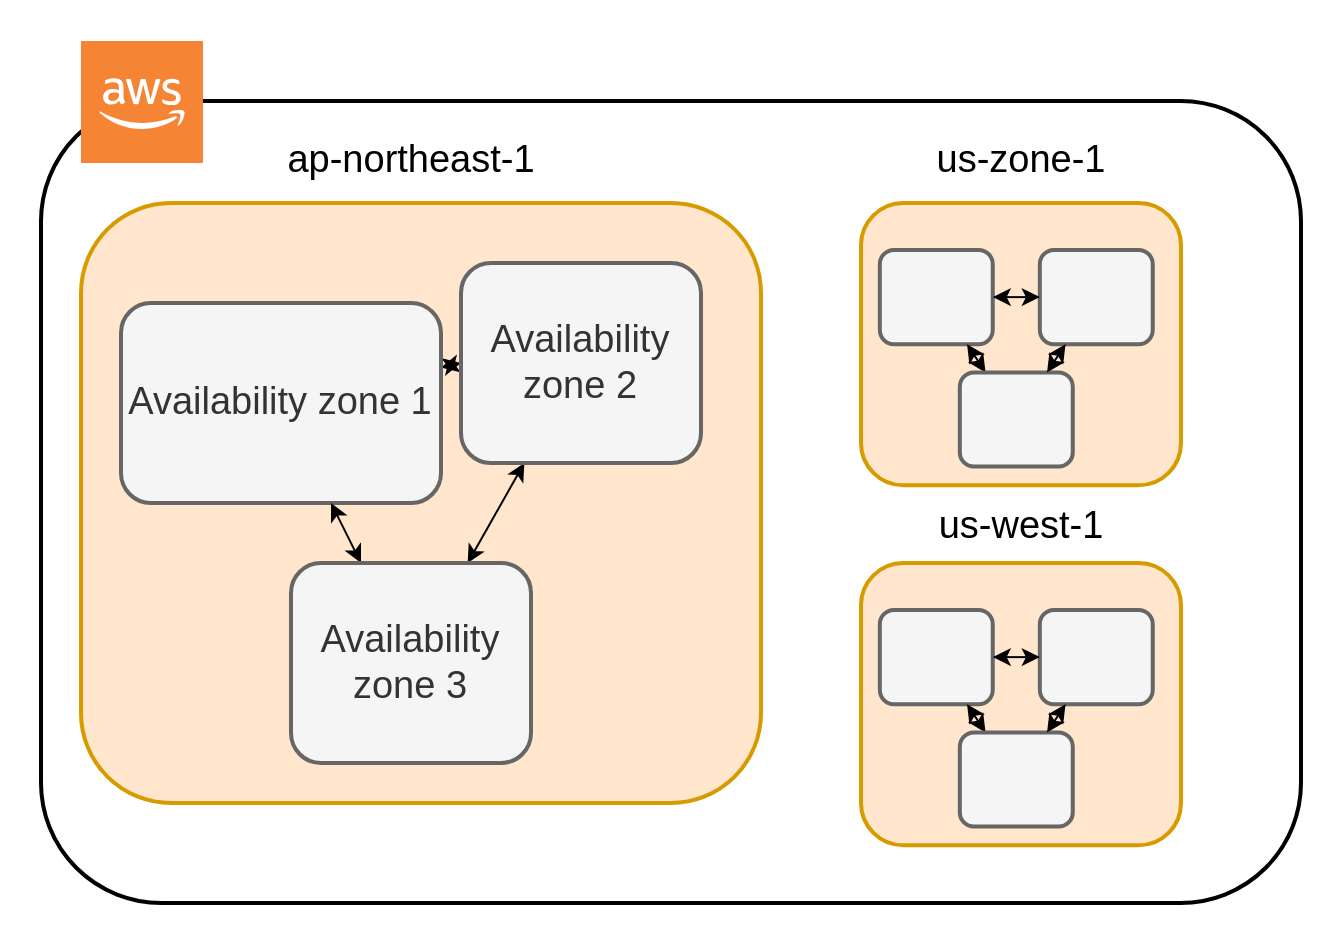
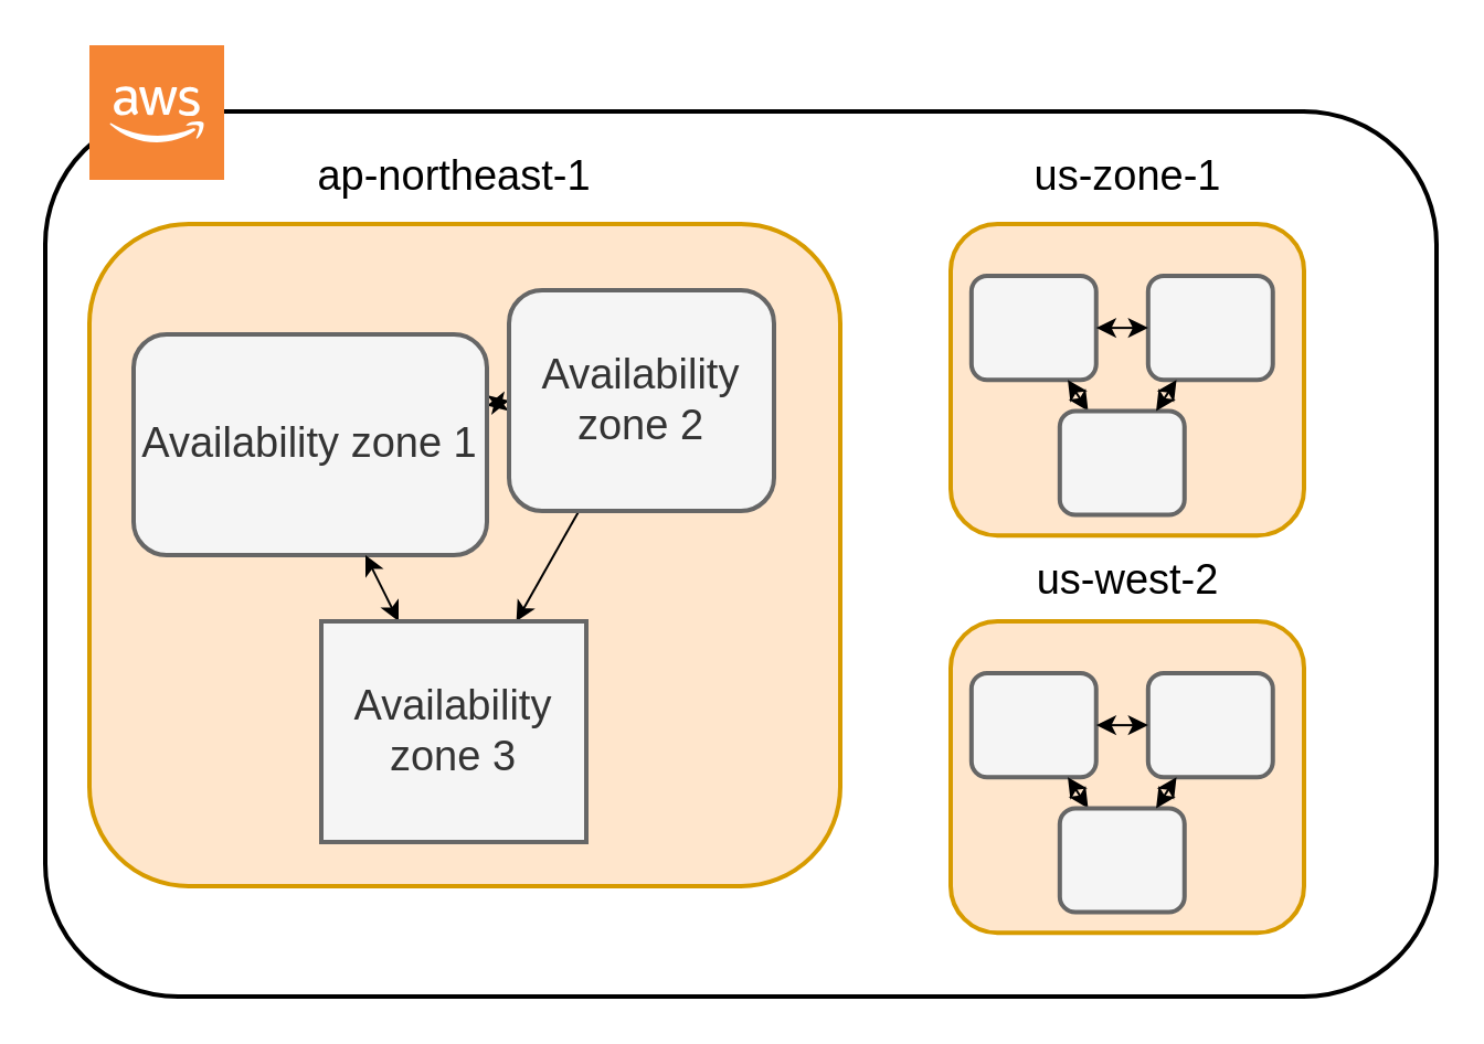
- <mxCell id="7" style="edgeStyle=none;rounded=0;orthogonalLoop=1;jettySize=auto;html=1;startArrow=classic;startFill=1;fontSize=19;" edge="1" parent="1" source="8" target="9"><mxGeometry relative="1" as="geometry" /></mxCell>
+ <mxCell id="7" style="edgeStyle=none;rounded=0;orthogonalLoop=1;jettySize=auto;html=1;startArrow=classic;startFill=1;fontSize=19;endArrow=none;" edge="1" parent="1" source="8" target="9"><mxGeometry relative="1" as="geometry" /></mxCell>
- <mxCell id="30" value="us-west-1" style="text;html=1;align=center;verticalAlign=middle;resizable=0;points=[];autosize=1;fontSize=19;" vertex="1" parent="1"><mxGeometry x="460.004" y="247.997" width="100" height="30" as="geometry" /></mxCell>
+ <mxCell id="30" value="us-west-2" style="text;html=1;align=center;verticalAlign=middle;resizable=0;points=[];autosize=1;fontSize=19;" vertex="1" parent="1"><mxGeometry x="460.004" y="247.997" width="100" height="30" as="geometry" /></mxCell>
- <mxCell id="8" value="Availability zone 3" style="rounded=1;whiteSpace=wrap;html=1;fillColor=#f5f5f5;strokeWidth=2;fontSize=19;strokeColor=#666666;fontColor=#333333;" vertex="1" parent="1"><mxGeometry x="145" y="281" width="120" height="100" as="geometry" /></mxCell>
+ <mxCell id="8" value="Availability zone 3" style="whiteSpace=wrap;html=1;fillColor=#f5f5f5;strokeWidth=2;fontSize=19;strokeColor=#666666;fontColor=#333333;rounded=0;" vertex="1" parent="1"><mxGeometry x="145" y="281" width="120" height="100" as="geometry" /></mxCell>
